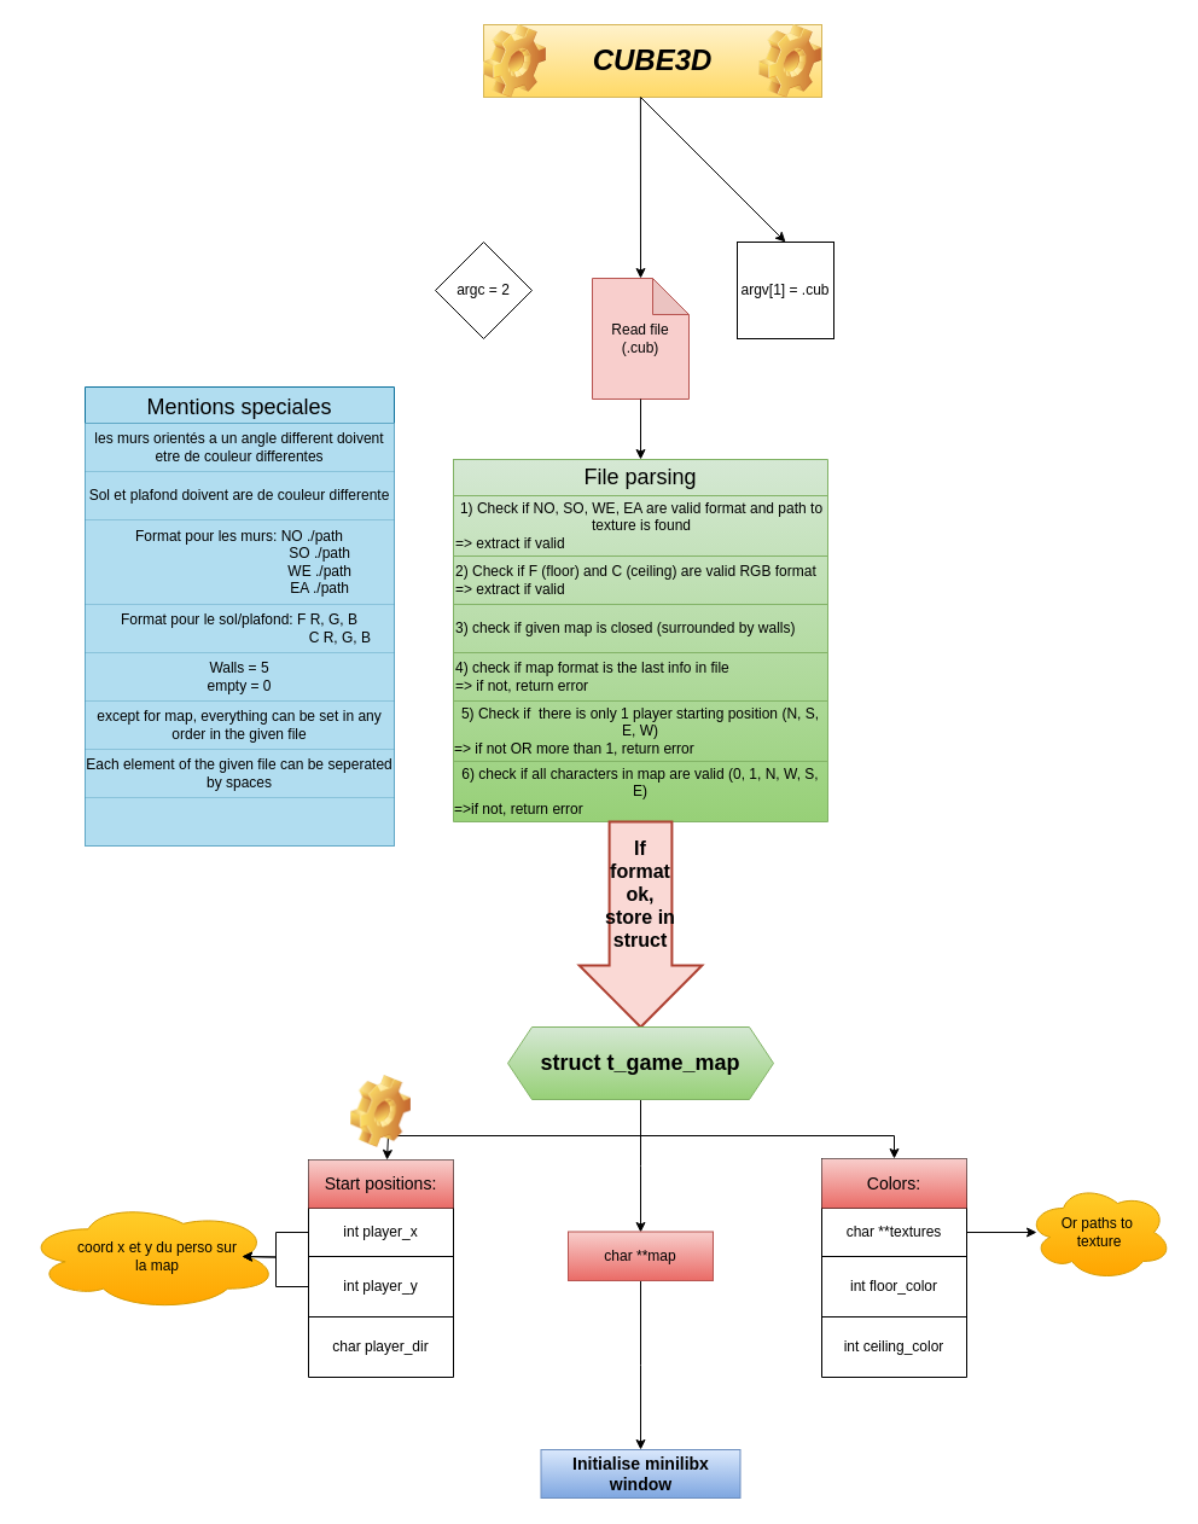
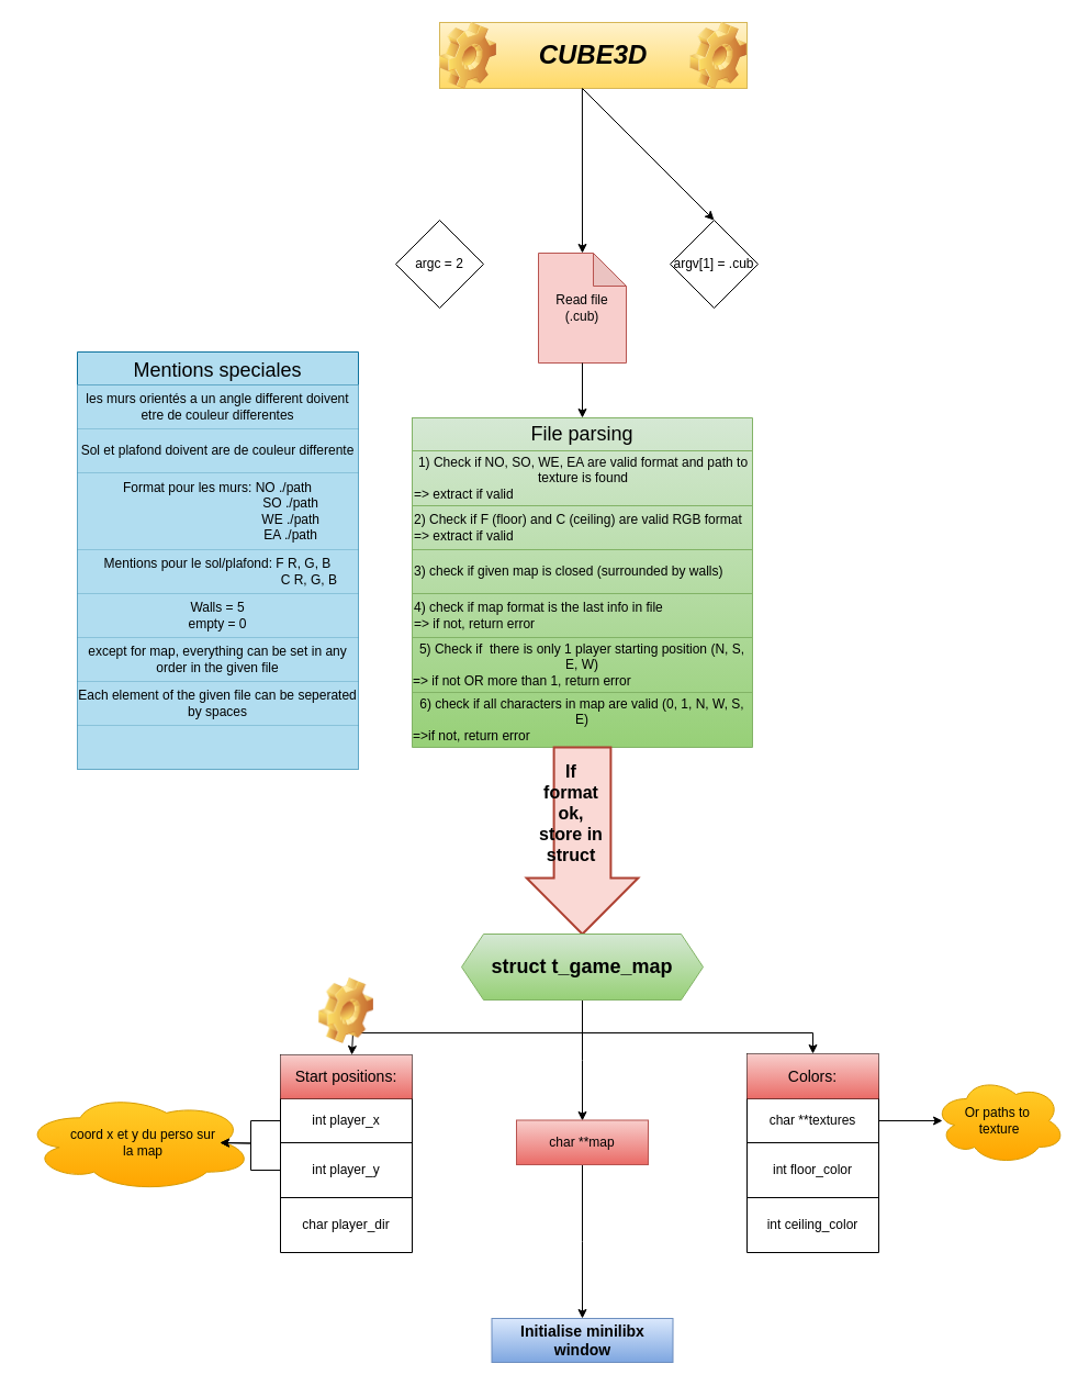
- <mxCell id="7" value="argv[1] = .cub" style="whiteSpace=wrap;html=1;rounded=0;" vertex="1" parent="1"><mxGeometry x="610" y="200" width="80" height="80" as="geometry" /></mxCell>
+ <mxCell id="7" value="argv[1] = .cub" style="rhombus;whiteSpace=wrap;html=1;" vertex="1" parent="1"><mxGeometry x="610" y="200" width="80" height="80" as="geometry" /></mxCell>
- <mxCell id="37" value="&lt;div&gt;Format pour le sol/plafond: F R, G, B&lt;/div&gt;&lt;div&gt;&lt;span style=&quot;white-space: pre;&quot;&gt;&#09;&lt;/span&gt;&lt;span style=&quot;white-space: pre;&quot;&gt;&#09;&lt;/span&gt;&lt;span style=&quot;white-space: pre;&quot;&gt;&#09;&lt;/span&gt;&lt;span style=&quot;white-space: pre;&quot;&gt;&#09;&lt;/span&gt;&lt;span style=&quot;white-space: pre;&quot;&gt;&#09;&lt;/span&gt;&lt;span style=&quot;white-space: pre;&quot;&gt;&#09;&lt;/span&gt;&amp;nbsp; C R, G, B&lt;br&gt;&lt;/div&gt;" style="shape=partialRectangle;html=1;whiteSpace=wrap;connectable=0;strokeColor=#10739e;overflow=hidden;fillColor=#b1ddf0;top=0;left=0;bottom=0;right=0;pointerEvents=1;" vertex="1" parent="36"><mxGeometry width="256" height="40" as="geometry"><mxRectangle width="256" height="40" as="alternateBounds" /></mxGeometry></mxCell>
+ <mxCell id="37" value="&lt;div&gt;Mentions pour le sol/plafond: F R, G, B&lt;/div&gt;&lt;div&gt;&lt;span style=&quot;white-space: pre;&quot;&gt;&#09;&lt;/span&gt;&lt;span style=&quot;white-space: pre;&quot;&gt;&#09;&lt;/span&gt;&lt;span style=&quot;white-space: pre;&quot;&gt;&#09;&lt;/span&gt;&lt;span style=&quot;white-space: pre;&quot;&gt;&#09;&lt;/span&gt;&lt;span style=&quot;white-space: pre;&quot;&gt;&#09;&lt;/span&gt;&lt;span style=&quot;white-space: pre;&quot;&gt;&#09;&lt;/span&gt;&amp;nbsp; C R, G, B&lt;br&gt;&lt;/div&gt;" style="shape=partialRectangle;html=1;whiteSpace=wrap;connectable=0;strokeColor=#10739e;overflow=hidden;fillColor=#b1ddf0;top=0;left=0;bottom=0;right=0;pointerEvents=1;" vertex="1" parent="36"><mxGeometry width="256" height="40" as="geometry"><mxRectangle width="256" height="40" as="alternateBounds" /></mxGeometry></mxCell>
- <mxCell id="28" value="&lt;b&gt;&lt;font style=&quot;font-size: 16px;&quot;&gt;If format ok, store in struct&lt;br&gt;&lt;/font&gt;&lt;/b&gt;" style="text;html=1;align=center;verticalAlign=middle;whiteSpace=wrap;rounded=0;" vertex="1" parent="1"><mxGeometry x="500" y="700" width="60" height="80" as="geometry" /></mxCell>
+ <mxCell id="28" value="&lt;b&gt;&lt;font style=&quot;font-size: 16px;&quot;&gt;If format ok, store in struct&lt;br&gt;&lt;/font&gt;&lt;/b&gt;" style="text;html=1;align=center;verticalAlign=middle;whiteSpace=wrap;rounded=0;" vertex="1" parent="1"><mxGeometry x="490" y="700" width="60" height="80" as="geometry" /></mxCell>
